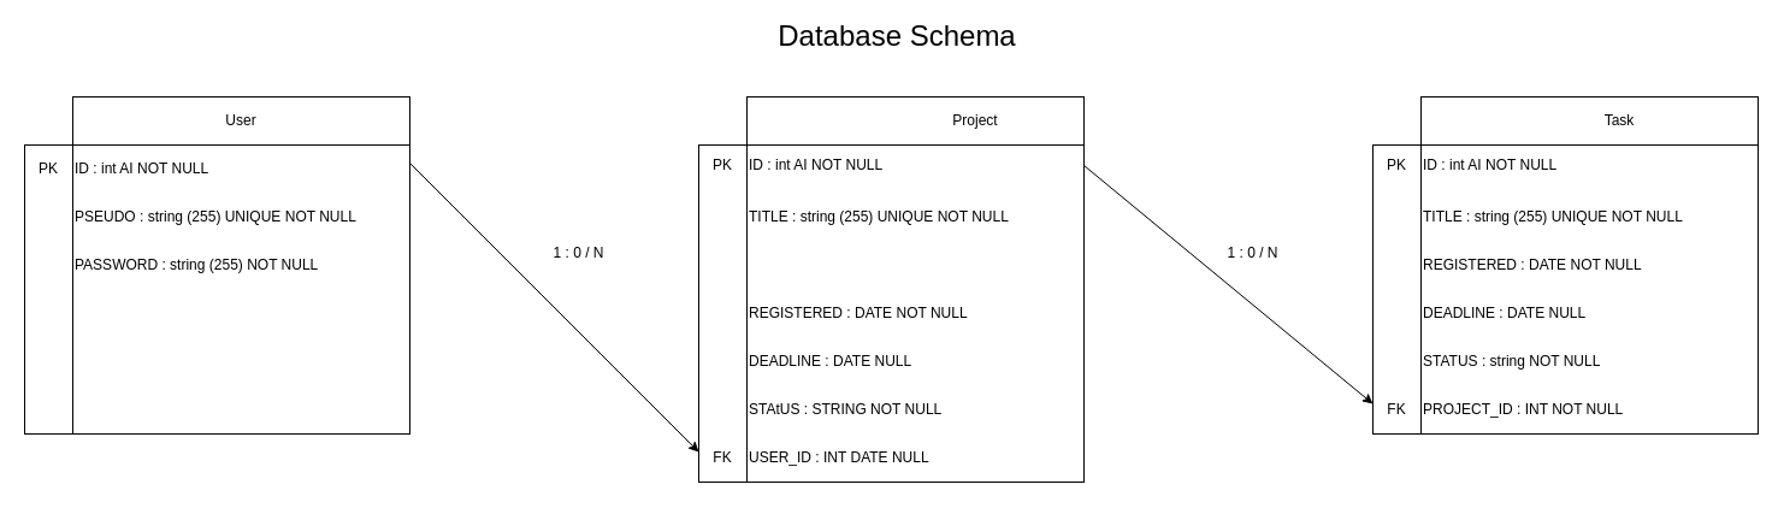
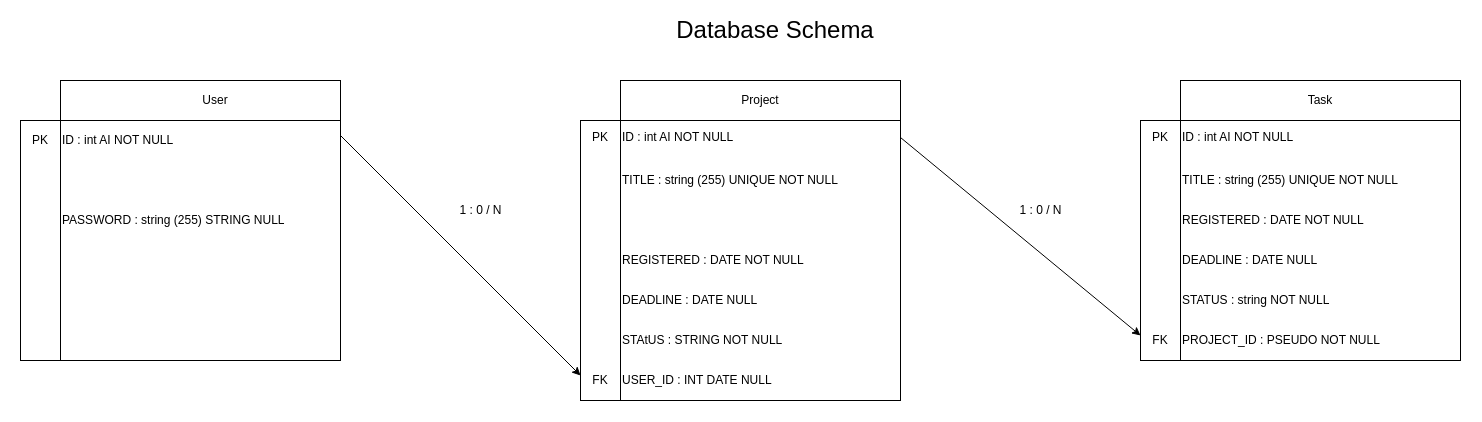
- <mxCell id="32" value="&lt;font style=&quot;font-size: 24px&quot;&gt;Database Schema&lt;/font&gt;" style="text;html=1;strokeColor=none;fillColor=none;align=center;verticalAlign=middle;whiteSpace=wrap;rounded=0;" parent="1" vertex="1"><mxGeometry x="620" y="20" width="250" height="20" as="geometry" /></mxCell>
+ <mxCell id="32" value="&lt;font style=&quot;font-size: 24px&quot;&gt;Database Schema&lt;/font&gt;" style="text;html=1;strokeColor=none;fillColor=none;align=center;verticalAlign=middle;whiteSpace=wrap;rounded=0;" parent="1" vertex="1"><mxGeometry x="650" y="20" width="250" height="20" as="geometry" /></mxCell>
- <mxCell id="4" value="User" style="text;html=1;strokeColor=none;fillColor=none;align=center;verticalAlign=middle;whiteSpace=wrap;rounded=0;" parent="1" vertex="1"><mxGeometry x="180" y="90" width="40" height="20" as="geometry" /></mxCell>
+ <mxCell id="4" value="User" style="text;html=1;strokeColor=none;fillColor=none;align=center;verticalAlign=middle;whiteSpace=wrap;rounded=0;" parent="1" vertex="1"><mxGeometry x="195" y="90" width="40" height="20" as="geometry" /></mxCell>
- <mxCell id="12" value="Project" style="text;html=1;strokeColor=none;fillColor=none;align=center;verticalAlign=middle;whiteSpace=wrap;rounded=0;" parent="1" vertex="1"><mxGeometry x="790" y="90" width="40" height="20" as="geometry" /></mxCell>
+ <mxCell id="12" value="Project" style="text;html=1;strokeColor=none;fillColor=none;align=center;verticalAlign=middle;whiteSpace=wrap;rounded=0;" parent="1" vertex="1"><mxGeometry x="740" y="90" width="40" height="20" as="geometry" /></mxCell>
- <mxCell id="23" value="Task" style="text;html=1;strokeColor=none;fillColor=none;align=center;verticalAlign=middle;whiteSpace=wrap;rounded=0;" parent="1" vertex="1"><mxGeometry x="1325" y="90" width="40" height="20" as="geometry" /></mxCell>
+ <mxCell id="23" value="Task" style="text;html=1;strokeColor=none;fillColor=none;align=center;verticalAlign=middle;whiteSpace=wrap;rounded=0;" parent="1" vertex="1"><mxGeometry x="1300" y="90" width="40" height="20" as="geometry" /></mxCell>
- <mxCell id="6" value="PSEUDO : string (255) UNIQUE NOT NULL" style="text;html=1;strokeColor=none;fillColor=none;align=left;verticalAlign=middle;whiteSpace=wrap;rounded=0;" parent="1" vertex="1"><mxGeometry x="60" y="170" width="280" height="20" as="geometry" /></mxCell>
- <mxCell id="7" value="PASSWORD : string (255) NOT NULL" style="text;html=1;strokeColor=none;fillColor=none;align=left;verticalAlign=middle;whiteSpace=wrap;rounded=0;" parent="1" vertex="1"><mxGeometry x="60" y="210" width="280" height="20" as="geometry" /></mxCell>
+ <mxCell id="7" value="PASSWORD : string (255) STRING NULL" style="text;html=1;strokeColor=none;fillColor=none;align=left;verticalAlign=middle;whiteSpace=wrap;rounded=0;" parent="1" vertex="1"><mxGeometry x="60" y="210" width="280" height="20" as="geometry" /></mxCell>
- <mxCell id="30" value="PROJECT_ID : INT NOT NULL" style="text;html=1;strokeColor=none;fillColor=none;align=left;verticalAlign=middle;whiteSpace=wrap;rounded=0;" parent="1" vertex="1"><mxGeometry x="1180" y="330" width="280" height="20" as="geometry" /></mxCell>
+ <mxCell id="30" value="PROJECT_ID : PSEUDO NOT NULL" style="text;html=1;strokeColor=none;fillColor=none;align=left;verticalAlign=middle;whiteSpace=wrap;rounded=0;" parent="1" vertex="1"><mxGeometry x="1180" y="330" width="280" height="20" as="geometry" /></mxCell>
